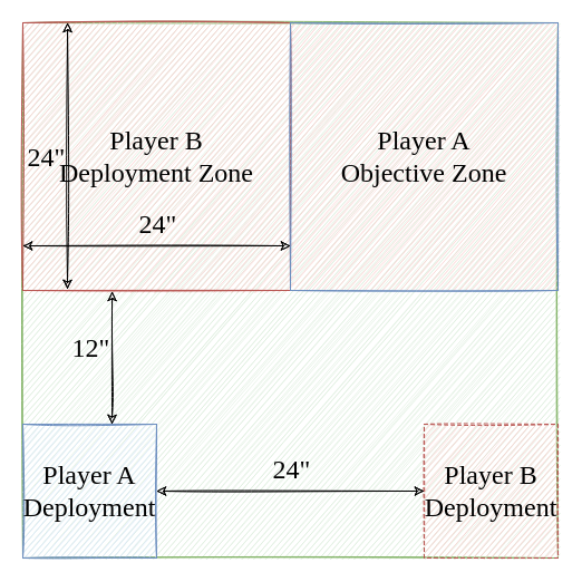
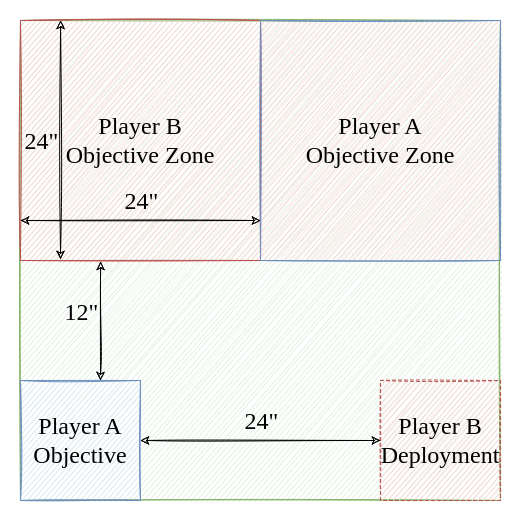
- <mxCell id="7" value="&lt;div&gt;Player B&lt;/div&gt;&lt;div&gt;Deployment Zone&lt;br&gt;&lt;/div&gt;" style="rounded=0;whiteSpace=wrap;html=1;labelBackgroundColor=none;sketch=1;fontFamily=Handlee;fontSource=https%3A%2F%2Ffonts.googleapis.com%2Fcss%3Ffamily%3DHandlee;fontSize=24;fillColor=#f8cecc;strokeColor=#b85450;" vertex="1" parent="1"><mxGeometry x="20" y="20" width="240" height="240" as="geometry" /></mxCell>
+ <mxCell id="7" value="&lt;div&gt;Player B&lt;/div&gt;&lt;div&gt;Objective Zone&lt;br&gt;&lt;/div&gt;" style="rounded=0;whiteSpace=wrap;html=1;labelBackgroundColor=none;sketch=1;fontFamily=Handlee;fontSource=https%3A%2F%2Ffonts.googleapis.com%2Fcss%3Ffamily%3DHandlee;fontSize=24;fillColor=#f8cecc;strokeColor=#b85450;" vertex="1" parent="1"><mxGeometry x="20" y="20" width="240" height="240" as="geometry" /></mxCell>
- <mxCell id="3" value="&lt;font style=&quot;font-size: 24px;&quot; data-font-src=&quot;https://fonts.googleapis.com/css?family=Handlee&quot; face=&quot;Handlee&quot;&gt;Player A Deployment&lt;br&gt;&lt;/font&gt;" style="rounded=0;whiteSpace=wrap;html=1;sketch=1;fillColor=#dae8fc;strokeColor=#6c8ebf;" vertex="1" parent="1"><mxGeometry x="20" y="380" width="120" height="120" as="geometry" /></mxCell>
+ <mxCell id="3" value="&lt;font style=&quot;font-size: 24px;&quot; data-font-src=&quot;https://fonts.googleapis.com/css?family=Handlee&quot; face=&quot;Handlee&quot;&gt;Player A Objective&lt;br&gt;&lt;/font&gt;" style="rounded=0;whiteSpace=wrap;html=1;sketch=1;fillColor=#dae8fc;strokeColor=#6c8ebf;" vertex="1" parent="1"><mxGeometry x="20" y="380" width="120" height="120" as="geometry" /></mxCell>
